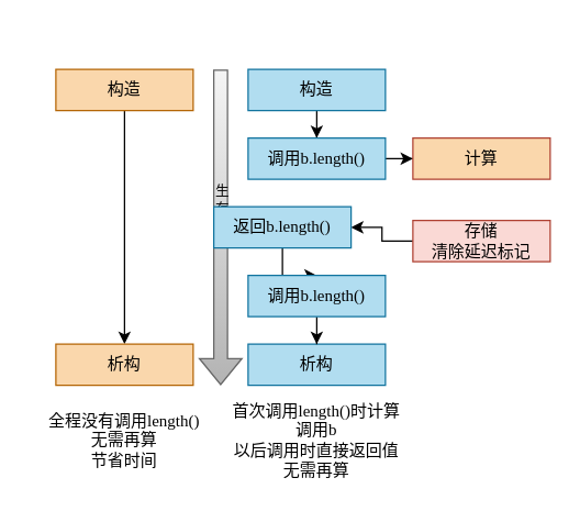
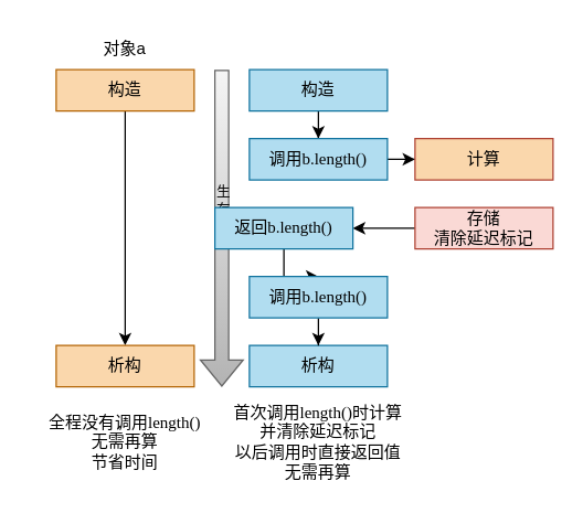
+ <mxCell id="6" value="对象a" style="text;html=1;strokeColor=none;fillColor=none;align=center;verticalAlign=middle;whiteSpace=wrap;rounded=0;" vertex="1" parent="1"><mxGeometry x="60" y="20" width="60" height="30" as="geometry" /></mxCell>
- <mxCell id="15" value="&lt;font face=&quot;consolas&quot;&gt;存储&lt;br&gt;清除延迟标记&lt;br&gt;&lt;/font&gt;" style="rounded=0;whiteSpace=wrap;html=1;fillColor=#fad9d5;strokeColor=#ae4132;" vertex="1" parent="1"><mxGeometry x="300" y="160" width="100" height="30" as="geometry" /></mxCell>
+ <mxCell id="15" value="&lt;font face=&quot;consolas&quot;&gt;存储&lt;br&gt;清除延迟标记&lt;br&gt;&lt;/font&gt;" style="rounded=0;whiteSpace=wrap;html=1;fillColor=#fad9d5;strokeColor=#ae4132;" vertex="1" parent="1"><mxGeometry x="300" y="150" width="100" height="30" as="geometry" /></mxCell>
- <mxCell id="21" value="&lt;font face=&quot;consolas&quot;&gt;首次调用length()时计算&lt;br&gt;调用b&lt;br&gt;以后调用时直接返回值&lt;br&gt;无需再算&lt;br&gt;&lt;/font&gt;" style="text;html=1;strokeColor=none;fillColor=none;align=center;verticalAlign=middle;whiteSpace=wrap;rounded=0;" vertex="1" parent="1"><mxGeometry x="160" y="290" width="140" height="60" as="geometry" /></mxCell>
+ <mxCell id="21" value="&lt;font face=&quot;consolas&quot;&gt;首次调用length()时计算&lt;br&gt;并清除延迟标记&lt;br&gt;以后调用时直接返回值&lt;br&gt;无需再算&lt;br&gt;&lt;/font&gt;" style="text;html=1;strokeColor=none;fillColor=none;align=center;verticalAlign=middle;whiteSpace=wrap;rounded=0;" vertex="1" parent="1"><mxGeometry x="160" y="290" width="140" height="60" as="geometry" /></mxCell>
